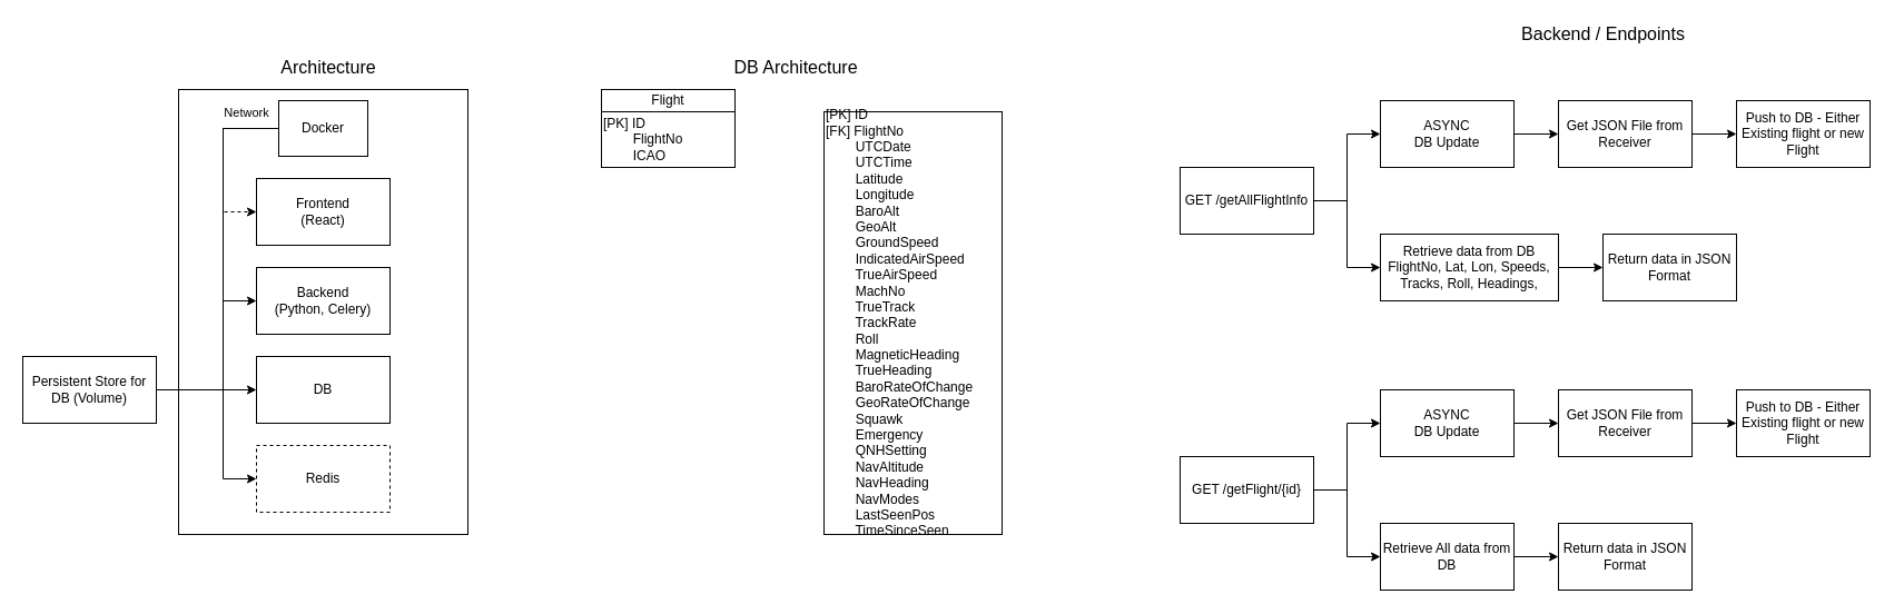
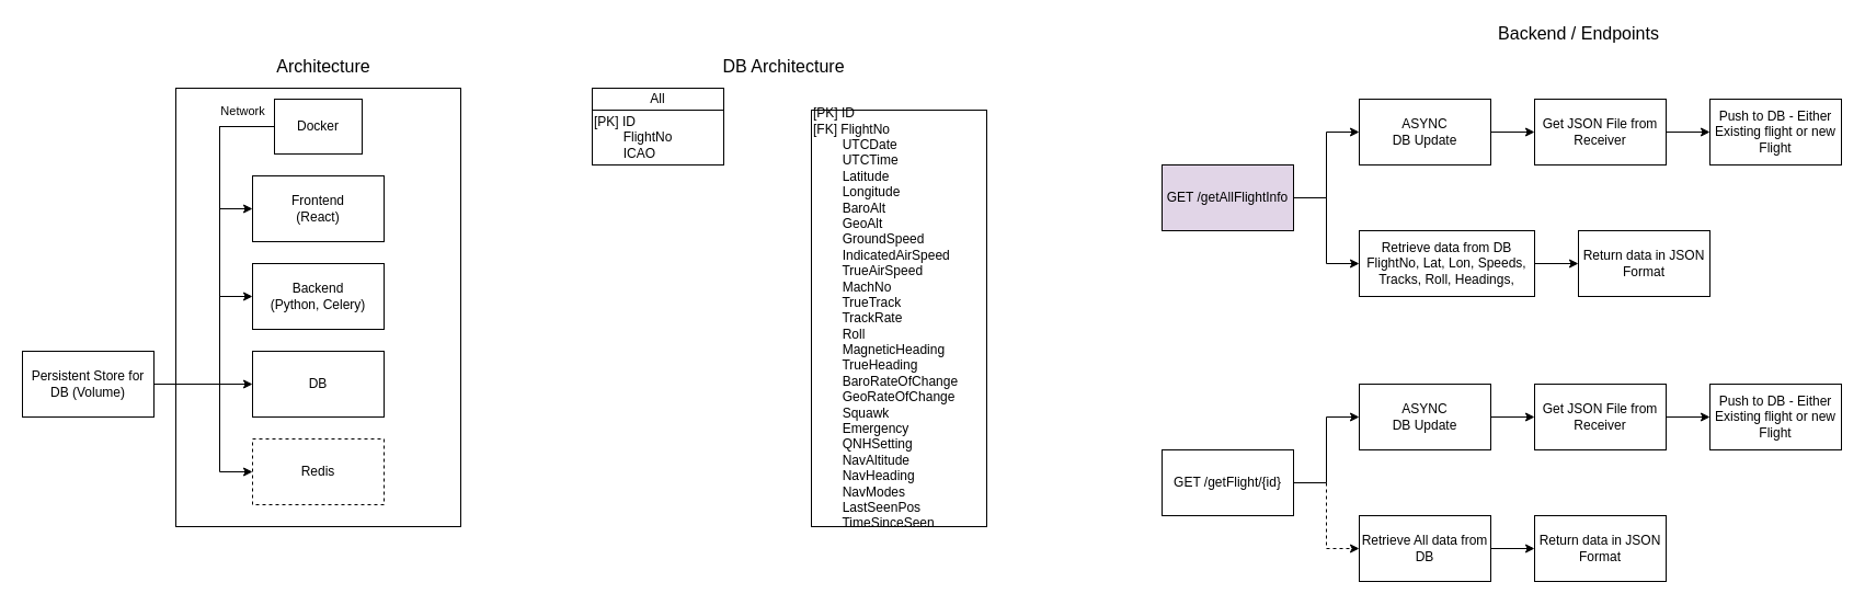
- <mxCell id="2" value="Flight" style="rounded=0;whiteSpace=wrap;html=1;" parent="1" vertex="1"><mxGeometry x="540" y="80" width="120" height="20" as="geometry" /></mxCell>
+ <mxCell id="2" value="All" style="rounded=0;whiteSpace=wrap;html=1;" parent="1" vertex="1"><mxGeometry x="540" y="80" width="120" height="20" as="geometry" /></mxCell>
- <mxCell id="7" value="GET /getAllFlightInfo" style="rounded=0;whiteSpace=wrap;html=1;" vertex="1" parent="1"><mxGeometry x="1060" y="150" width="120" height="60" as="geometry" /></mxCell>
+ <mxCell id="7" value="GET /getAllFlightInfo" style="rounded=0;whiteSpace=wrap;html=1;fillColor=#e1d5e7;" vertex="1" parent="1"><mxGeometry x="1060" y="150" width="120" height="60" as="geometry" /></mxCell>
- <mxCell id="28" style="edgeStyle=orthogonalEdgeStyle;rounded=0;orthogonalLoop=1;jettySize=auto;html=1;exitX=0;exitY=0.5;exitDx=0;exitDy=0;entryX=0;entryY=0.5;entryDx=0;entryDy=0;dashed=1;" edge="1" parent="1" source="32" target="33"><mxGeometry relative="1" as="geometry"><Array as="points"><mxPoint x="200" y="115" /><mxPoint x="200" y="190" /></Array></mxGeometry></mxCell>
+ <mxCell id="28" style="edgeStyle=orthogonalEdgeStyle;rounded=0;orthogonalLoop=1;jettySize=auto;html=1;exitX=0;exitY=0.5;exitDx=0;exitDy=0;entryX=0;entryY=0.5;entryDx=0;entryDy=0;" edge="1" parent="1" source="32" target="33"><mxGeometry relative="1" as="geometry"><Array as="points"><mxPoint x="200" y="115" /><mxPoint x="200" y="190" /></Array></mxGeometry></mxCell>
- <mxCell id="17" style="edgeStyle=orthogonalEdgeStyle;rounded=0;orthogonalLoop=1;jettySize=auto;html=1;exitX=1;exitY=0.5;exitDx=0;exitDy=0;entryX=0;entryY=0.5;entryDx=0;entryDy=0;" edge="1" parent="1" source="18" target="25"><mxGeometry relative="1" as="geometry" /></mxCell>
+ <mxCell id="17" style="edgeStyle=orthogonalEdgeStyle;rounded=0;orthogonalLoop=1;jettySize=auto;html=1;exitX=1;exitY=0.5;exitDx=0;exitDy=0;entryX=0;entryY=0.5;entryDx=0;entryDy=0;dashed=1;" edge="1" parent="1" source="18" target="25"><mxGeometry relative="1" as="geometry" /></mxCell>
